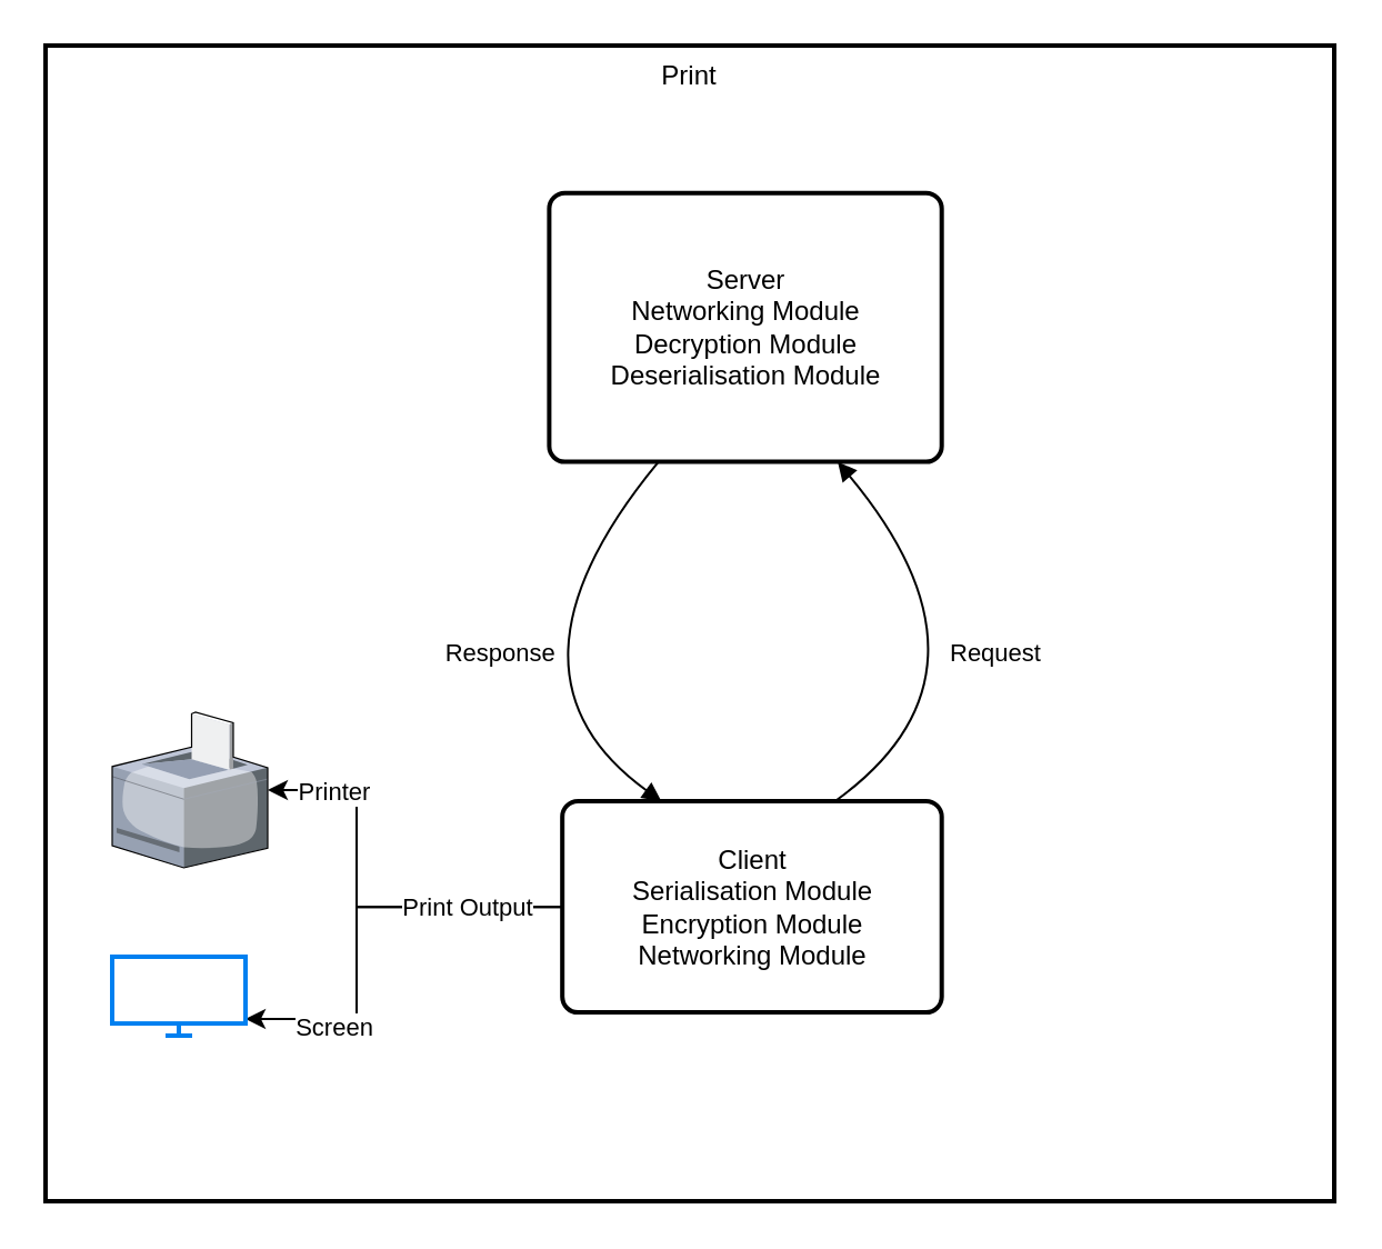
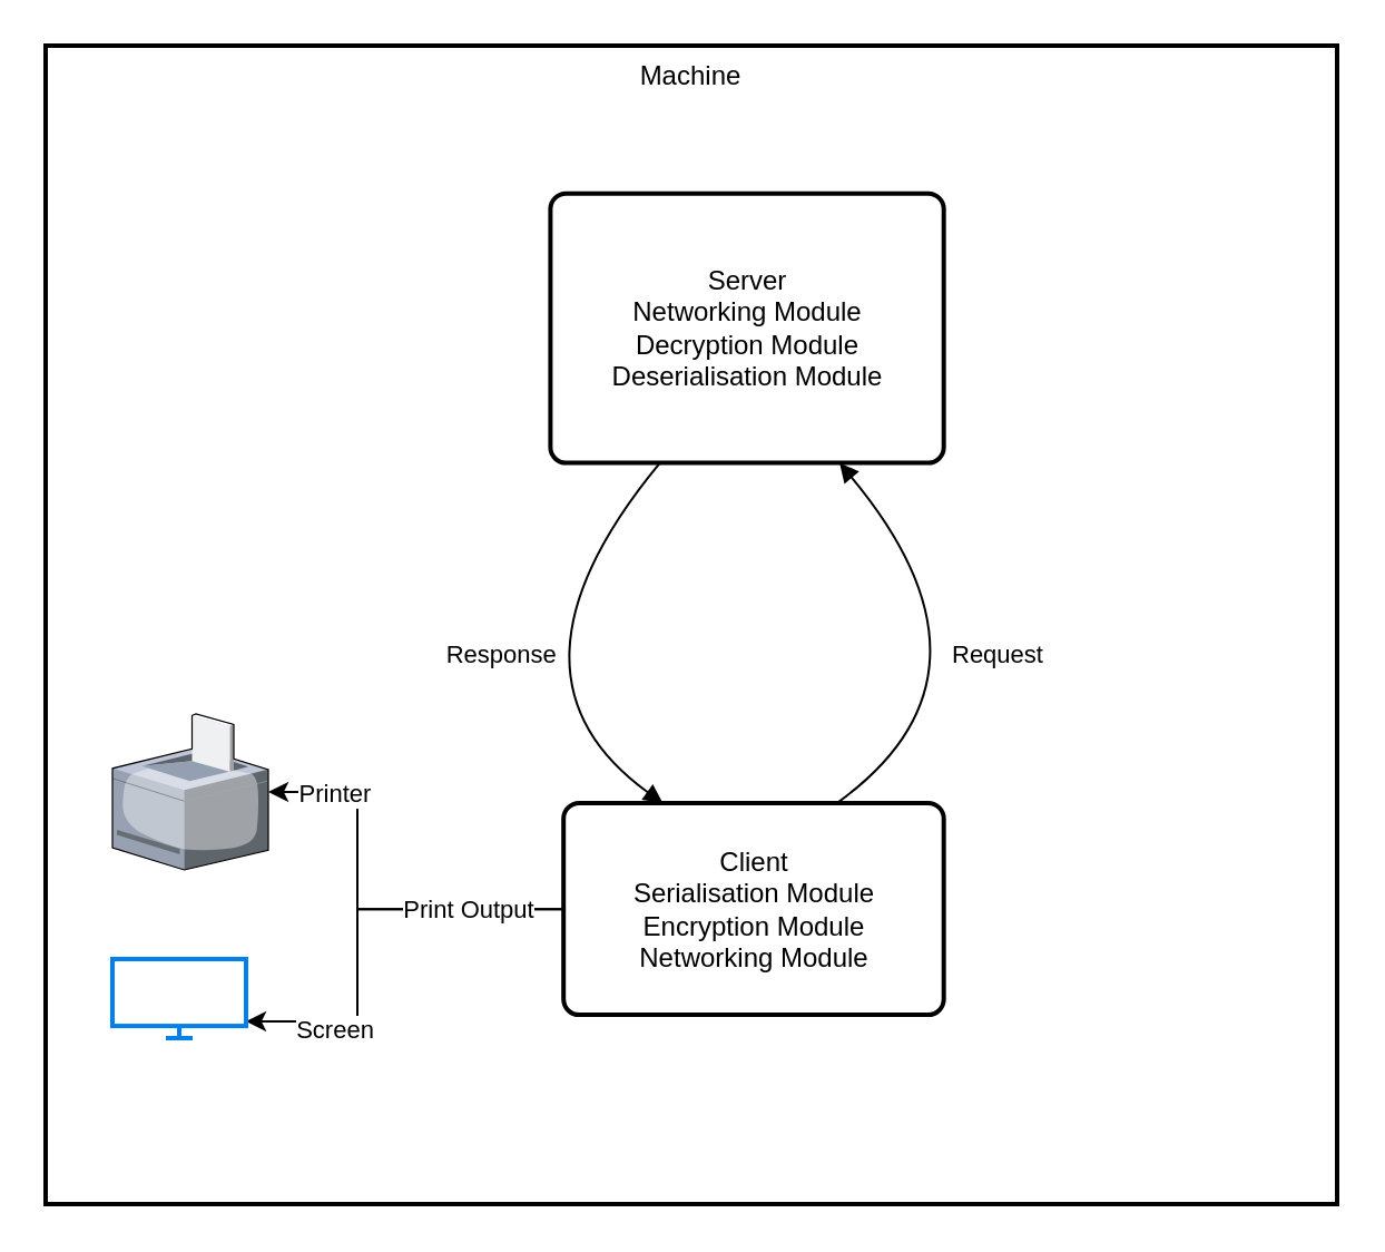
- <mxCell id="2" value="Print" style="whiteSpace=wrap;strokeWidth=2;verticalAlign=top;" parent="1" vertex="1"><mxGeometry x="20" y="20" width="580" height="520" as="geometry" /></mxCell>
+ <mxCell id="2" value="Machine" style="whiteSpace=wrap;strokeWidth=2;verticalAlign=top;" parent="1" vertex="1"><mxGeometry x="20" y="20" width="580" height="520" as="geometry" /></mxCell>
